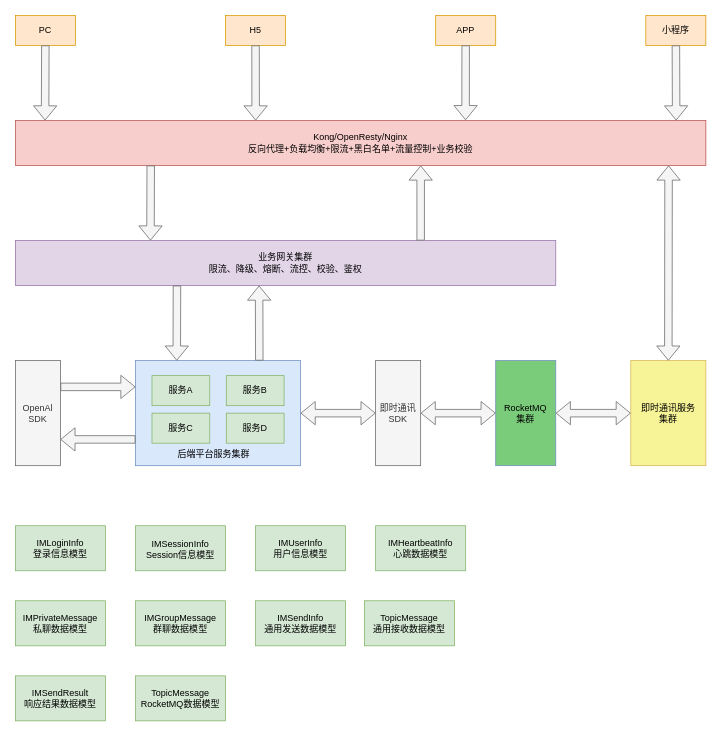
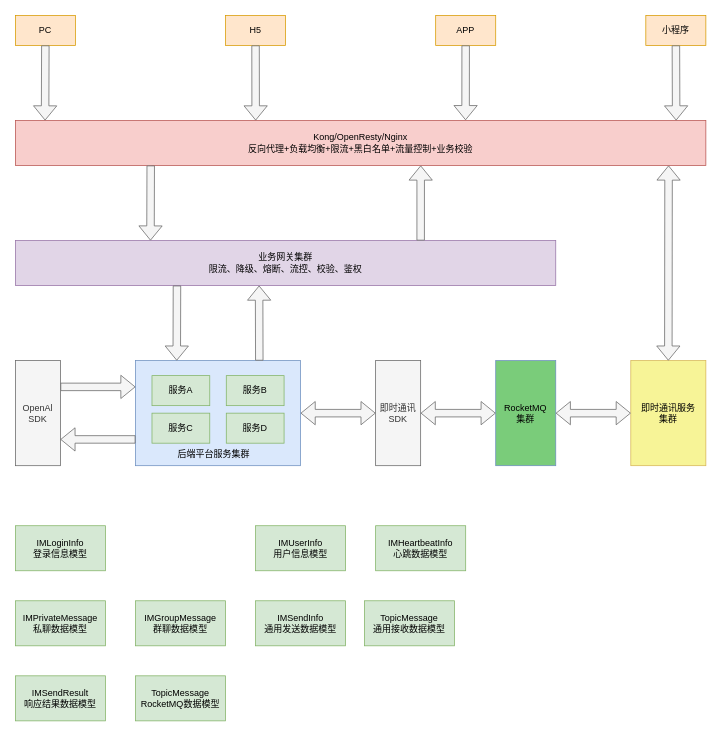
- <mxCell id="20" value="IMSessionInfo&lt;span style=&quot;color: rgb(51, 51, 51); font-family: monospace; font-size: 16px; text-align: left; background-color: rgba(0, 0, 0, 0.03);&quot;&gt; &lt;/span&gt;&lt;br&gt;Session信息模型" style="rounded=0;whiteSpace=wrap;html=1;fillColor=#d5e8d4;strokeColor=#82b366;spacing=6;" vertex="1" parent="1"><mxGeometry x="180" y="700" width="120" height="60" as="geometry" /></mxCell>
